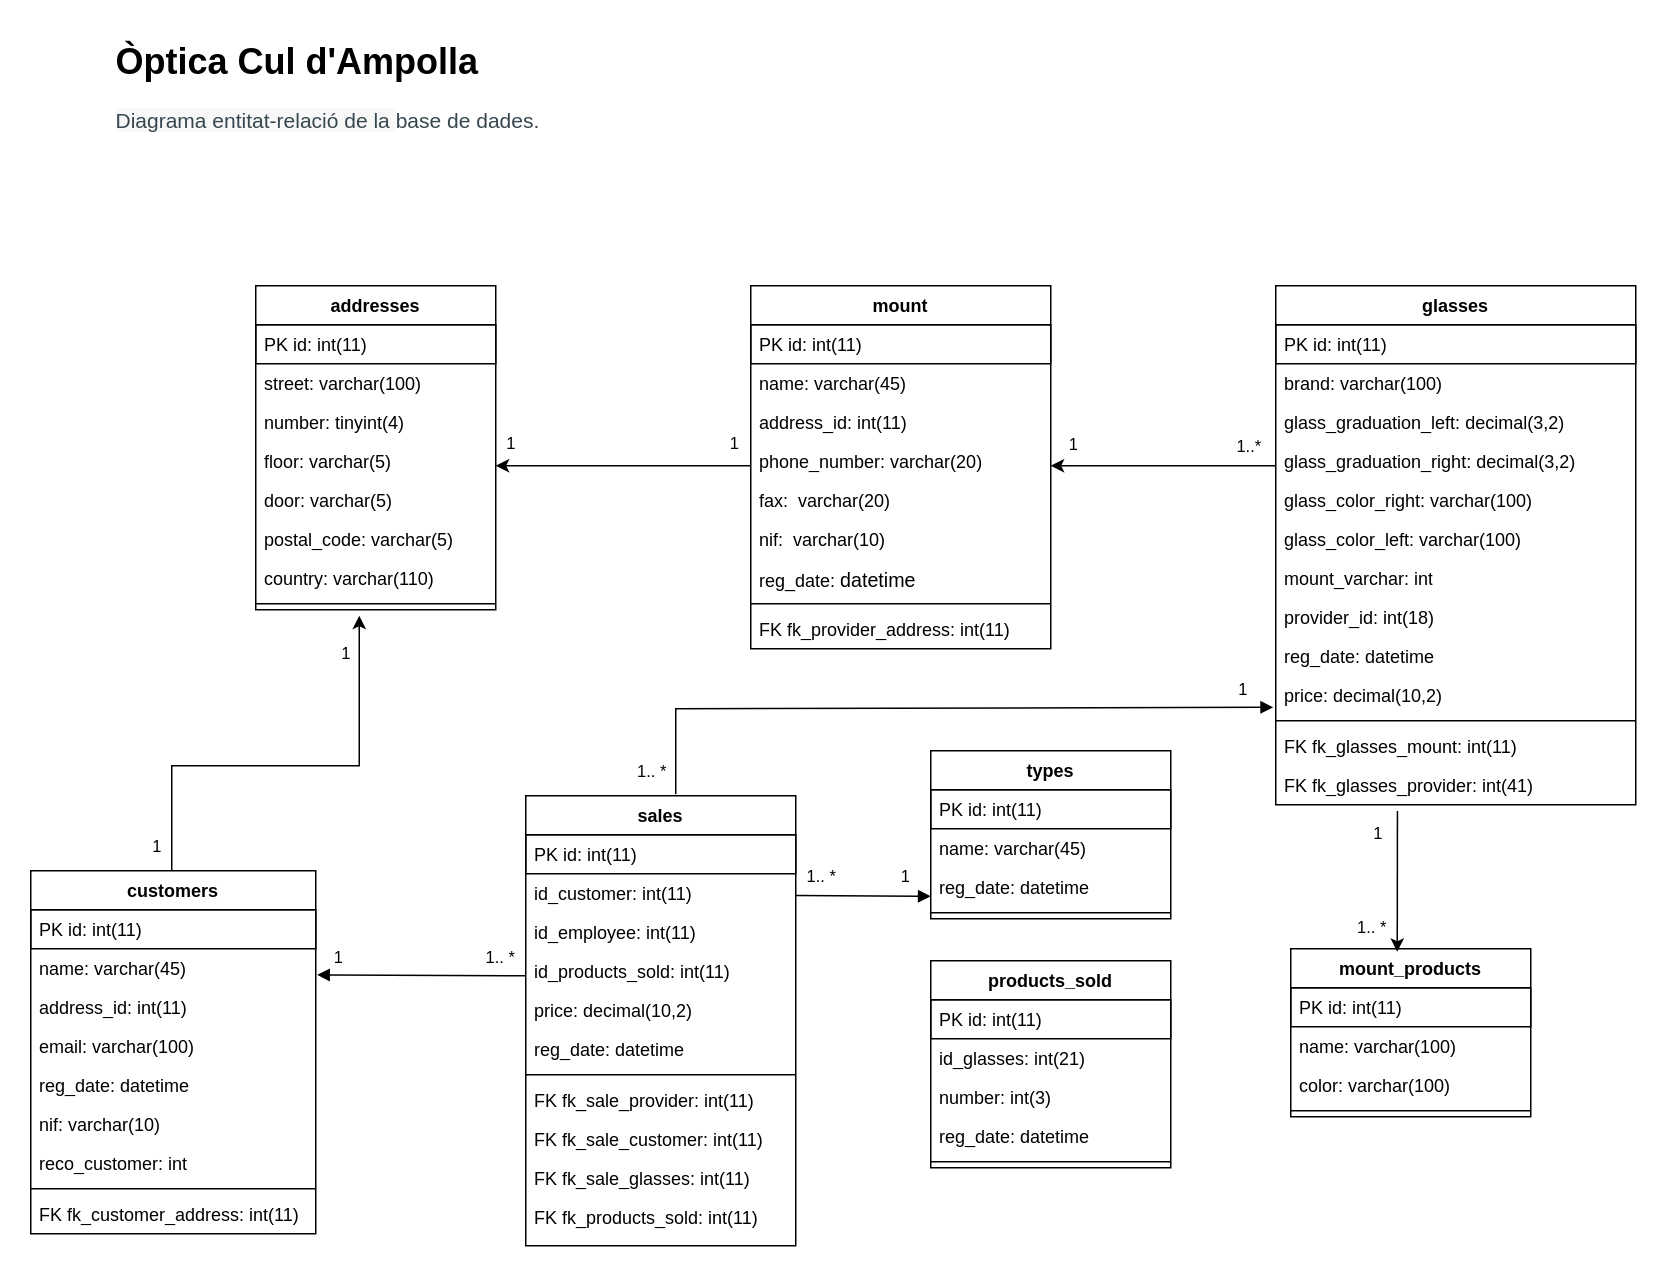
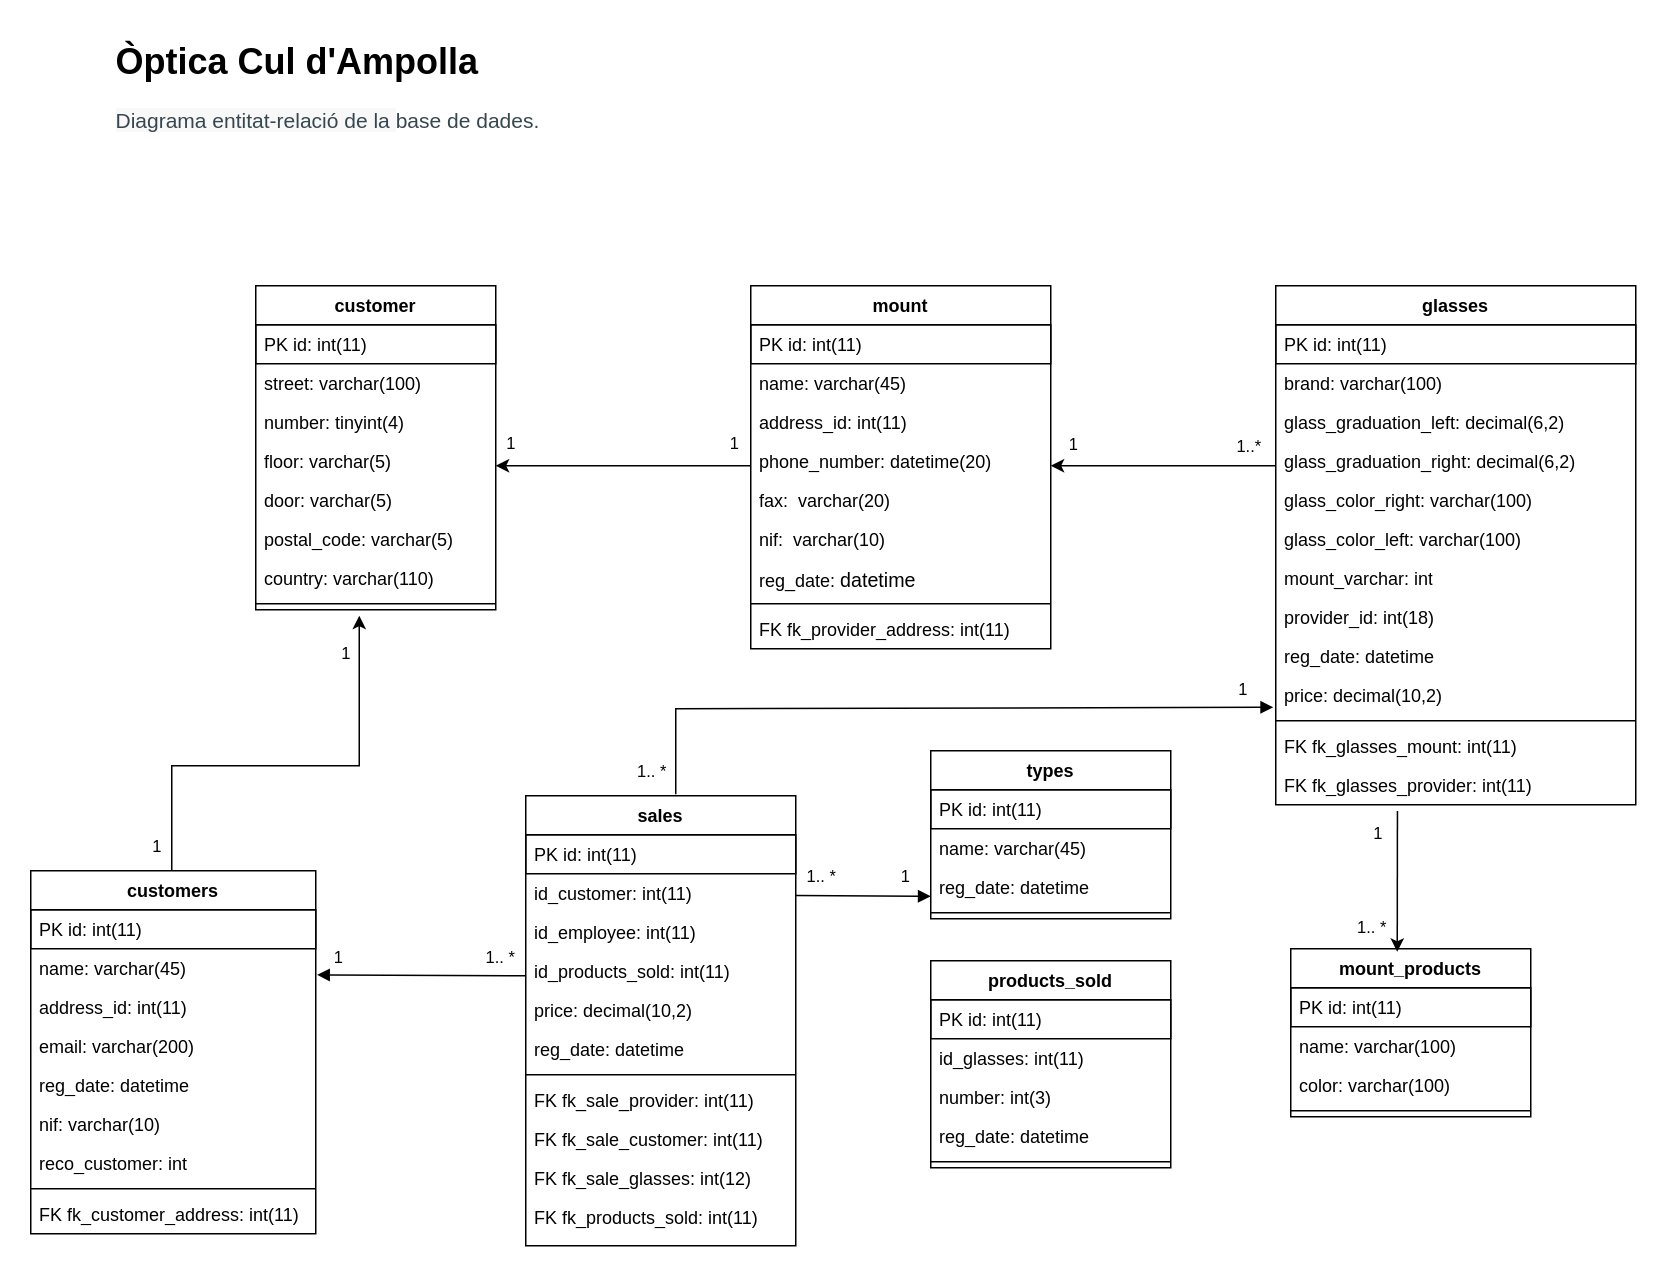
- <mxCell id="12" value="addresses" style="swimlane;fontStyle=1;align=center;verticalAlign=top;childLayout=stackLayout;horizontal=1;startSize=26;horizontalStack=0;resizeParent=1;resizeParentMax=0;resizeLast=0;collapsible=1;marginBottom=0;whiteSpace=wrap;html=1;" parent="1" vertex="1"><mxGeometry x="170" y="190" width="160" height="216" as="geometry" /></mxCell>
+ <mxCell id="12" value="customer" style="swimlane;fontStyle=1;align=center;verticalAlign=top;childLayout=stackLayout;horizontal=1;startSize=26;horizontalStack=0;resizeParent=1;resizeParentMax=0;resizeLast=0;collapsible=1;marginBottom=0;whiteSpace=wrap;html=1;" parent="1" vertex="1"><mxGeometry x="170" y="190" width="160" height="216" as="geometry" /></mxCell>
- <mxCell id="24" value="glass_graduation_left: decimal(3,2)" style="text;strokeColor=none;fillColor=none;align=left;verticalAlign=top;spacingLeft=4;spacingRight=4;overflow=hidden;rotatable=0;points=[[0,0.5],[1,0.5]];portConstraint=eastwest;whiteSpace=wrap;html=1;" parent="21" vertex="1"><mxGeometry y="78" width="240" height="26" as="geometry" /></mxCell>
+ <mxCell id="24" value="glass_graduation_left: decimal(6,2)" style="text;strokeColor=none;fillColor=none;align=left;verticalAlign=top;spacingLeft=4;spacingRight=4;overflow=hidden;rotatable=0;points=[[0,0.5],[1,0.5]];portConstraint=eastwest;whiteSpace=wrap;html=1;" parent="21" vertex="1"><mxGeometry y="78" width="240" height="26" as="geometry" /></mxCell>
- <mxCell id="6" value="phone_number: varchar(20)" style="text;strokeColor=none;fillColor=none;align=left;verticalAlign=top;spacingLeft=4;spacingRight=4;overflow=hidden;rotatable=0;points=[[0,0.5],[1,0.5]];portConstraint=eastwest;whiteSpace=wrap;html=1;" parent="2" vertex="1"><mxGeometry y="104" width="200" height="26" as="geometry" /></mxCell>
+ <mxCell id="6" value="phone_number: datetime(20)" style="text;strokeColor=none;fillColor=none;align=left;verticalAlign=top;spacingLeft=4;spacingRight=4;overflow=hidden;rotatable=0;points=[[0,0.5],[1,0.5]];portConstraint=eastwest;whiteSpace=wrap;html=1;" parent="2" vertex="1"><mxGeometry y="104" width="200" height="26" as="geometry" /></mxCell>
- <mxCell id="25" value="glass_graduation_right: decimal(3,2)" style="text;strokeColor=none;fillColor=none;align=left;verticalAlign=top;spacingLeft=4;spacingRight=4;overflow=hidden;rotatable=0;points=[[0,0.5],[1,0.5]];portConstraint=eastwest;whiteSpace=wrap;html=1;" parent="21" vertex="1"><mxGeometry y="104" width="240" height="26" as="geometry" /></mxCell>
+ <mxCell id="25" value="glass_graduation_right: decimal(6,2)" style="text;strokeColor=none;fillColor=none;align=left;verticalAlign=top;spacingLeft=4;spacingRight=4;overflow=hidden;rotatable=0;points=[[0,0.5],[1,0.5]];portConstraint=eastwest;whiteSpace=wrap;html=1;" parent="21" vertex="1"><mxGeometry y="104" width="240" height="26" as="geometry" /></mxCell>
- <mxCell id="34" value="FK fk_glasses_provider: int(41)" style="text;strokeColor=none;fillColor=none;align=left;verticalAlign=top;spacingLeft=4;spacingRight=4;overflow=hidden;rotatable=0;points=[[0,0.5],[1,0.5]];portConstraint=eastwest;whiteSpace=wrap;html=1;" parent="21" vertex="1"><mxGeometry y="320" width="240" height="26" as="geometry" /></mxCell>
+ <mxCell id="34" value="FK fk_glasses_provider: int(11)" style="text;strokeColor=none;fillColor=none;align=left;verticalAlign=top;spacingLeft=4;spacingRight=4;overflow=hidden;rotatable=0;points=[[0,0.5],[1,0.5]];portConstraint=eastwest;whiteSpace=wrap;html=1;" parent="21" vertex="1"><mxGeometry y="320" width="240" height="26" as="geometry" /></mxCell>
- <mxCell id="39" value="email: varchar(100)" style="text;strokeColor=none;fillColor=none;align=left;verticalAlign=top;spacingLeft=4;spacingRight=4;overflow=hidden;rotatable=0;points=[[0,0.5],[1,0.5]];portConstraint=eastwest;whiteSpace=wrap;html=1;" parent="35" vertex="1"><mxGeometry y="104" width="190" height="26" as="geometry" /></mxCell>
+ <mxCell id="39" value="email: varchar(200)" style="text;strokeColor=none;fillColor=none;align=left;verticalAlign=top;spacingLeft=4;spacingRight=4;overflow=hidden;rotatable=0;points=[[0,0.5],[1,0.5]];portConstraint=eastwest;whiteSpace=wrap;html=1;" parent="35" vertex="1"><mxGeometry y="104" width="190" height="26" as="geometry" /></mxCell>
- <mxCell id="91" value="id_glasses: int(21)" style="text;strokeColor=none;fillColor=none;align=left;verticalAlign=top;spacingLeft=4;spacingRight=4;overflow=hidden;rotatable=0;points=[[0,0.5],[1,0.5]];portConstraint=eastwest;whiteSpace=wrap;html=1;" vertex="1" parent="89"><mxGeometry y="52" width="160" height="26" as="geometry" /></mxCell>
+ <mxCell id="91" value="id_glasses: int(11)" style="text;strokeColor=none;fillColor=none;align=left;verticalAlign=top;spacingLeft=4;spacingRight=4;overflow=hidden;rotatable=0;points=[[0,0.5],[1,0.5]];portConstraint=eastwest;whiteSpace=wrap;html=1;" vertex="1" parent="89"><mxGeometry y="52" width="160" height="26" as="geometry" /></mxCell>
- <mxCell id="55" value="FK fk_sale_glasses: int(11)" style="text;strokeColor=none;fillColor=none;align=left;verticalAlign=top;spacingLeft=4;spacingRight=4;overflow=hidden;rotatable=0;points=[[0,0.5],[1,0.5]];portConstraint=eastwest;whiteSpace=wrap;html=1;" vertex="1" parent="45"><mxGeometry y="242" width="180" height="26" as="geometry" /></mxCell>
+ <mxCell id="55" value="FK fk_sale_glasses: int(12)" style="text;strokeColor=none;fillColor=none;align=left;verticalAlign=top;spacingLeft=4;spacingRight=4;overflow=hidden;rotatable=0;points=[[0,0.5],[1,0.5]];portConstraint=eastwest;whiteSpace=wrap;html=1;" vertex="1" parent="45"><mxGeometry y="242" width="180" height="26" as="geometry" /></mxCell>
